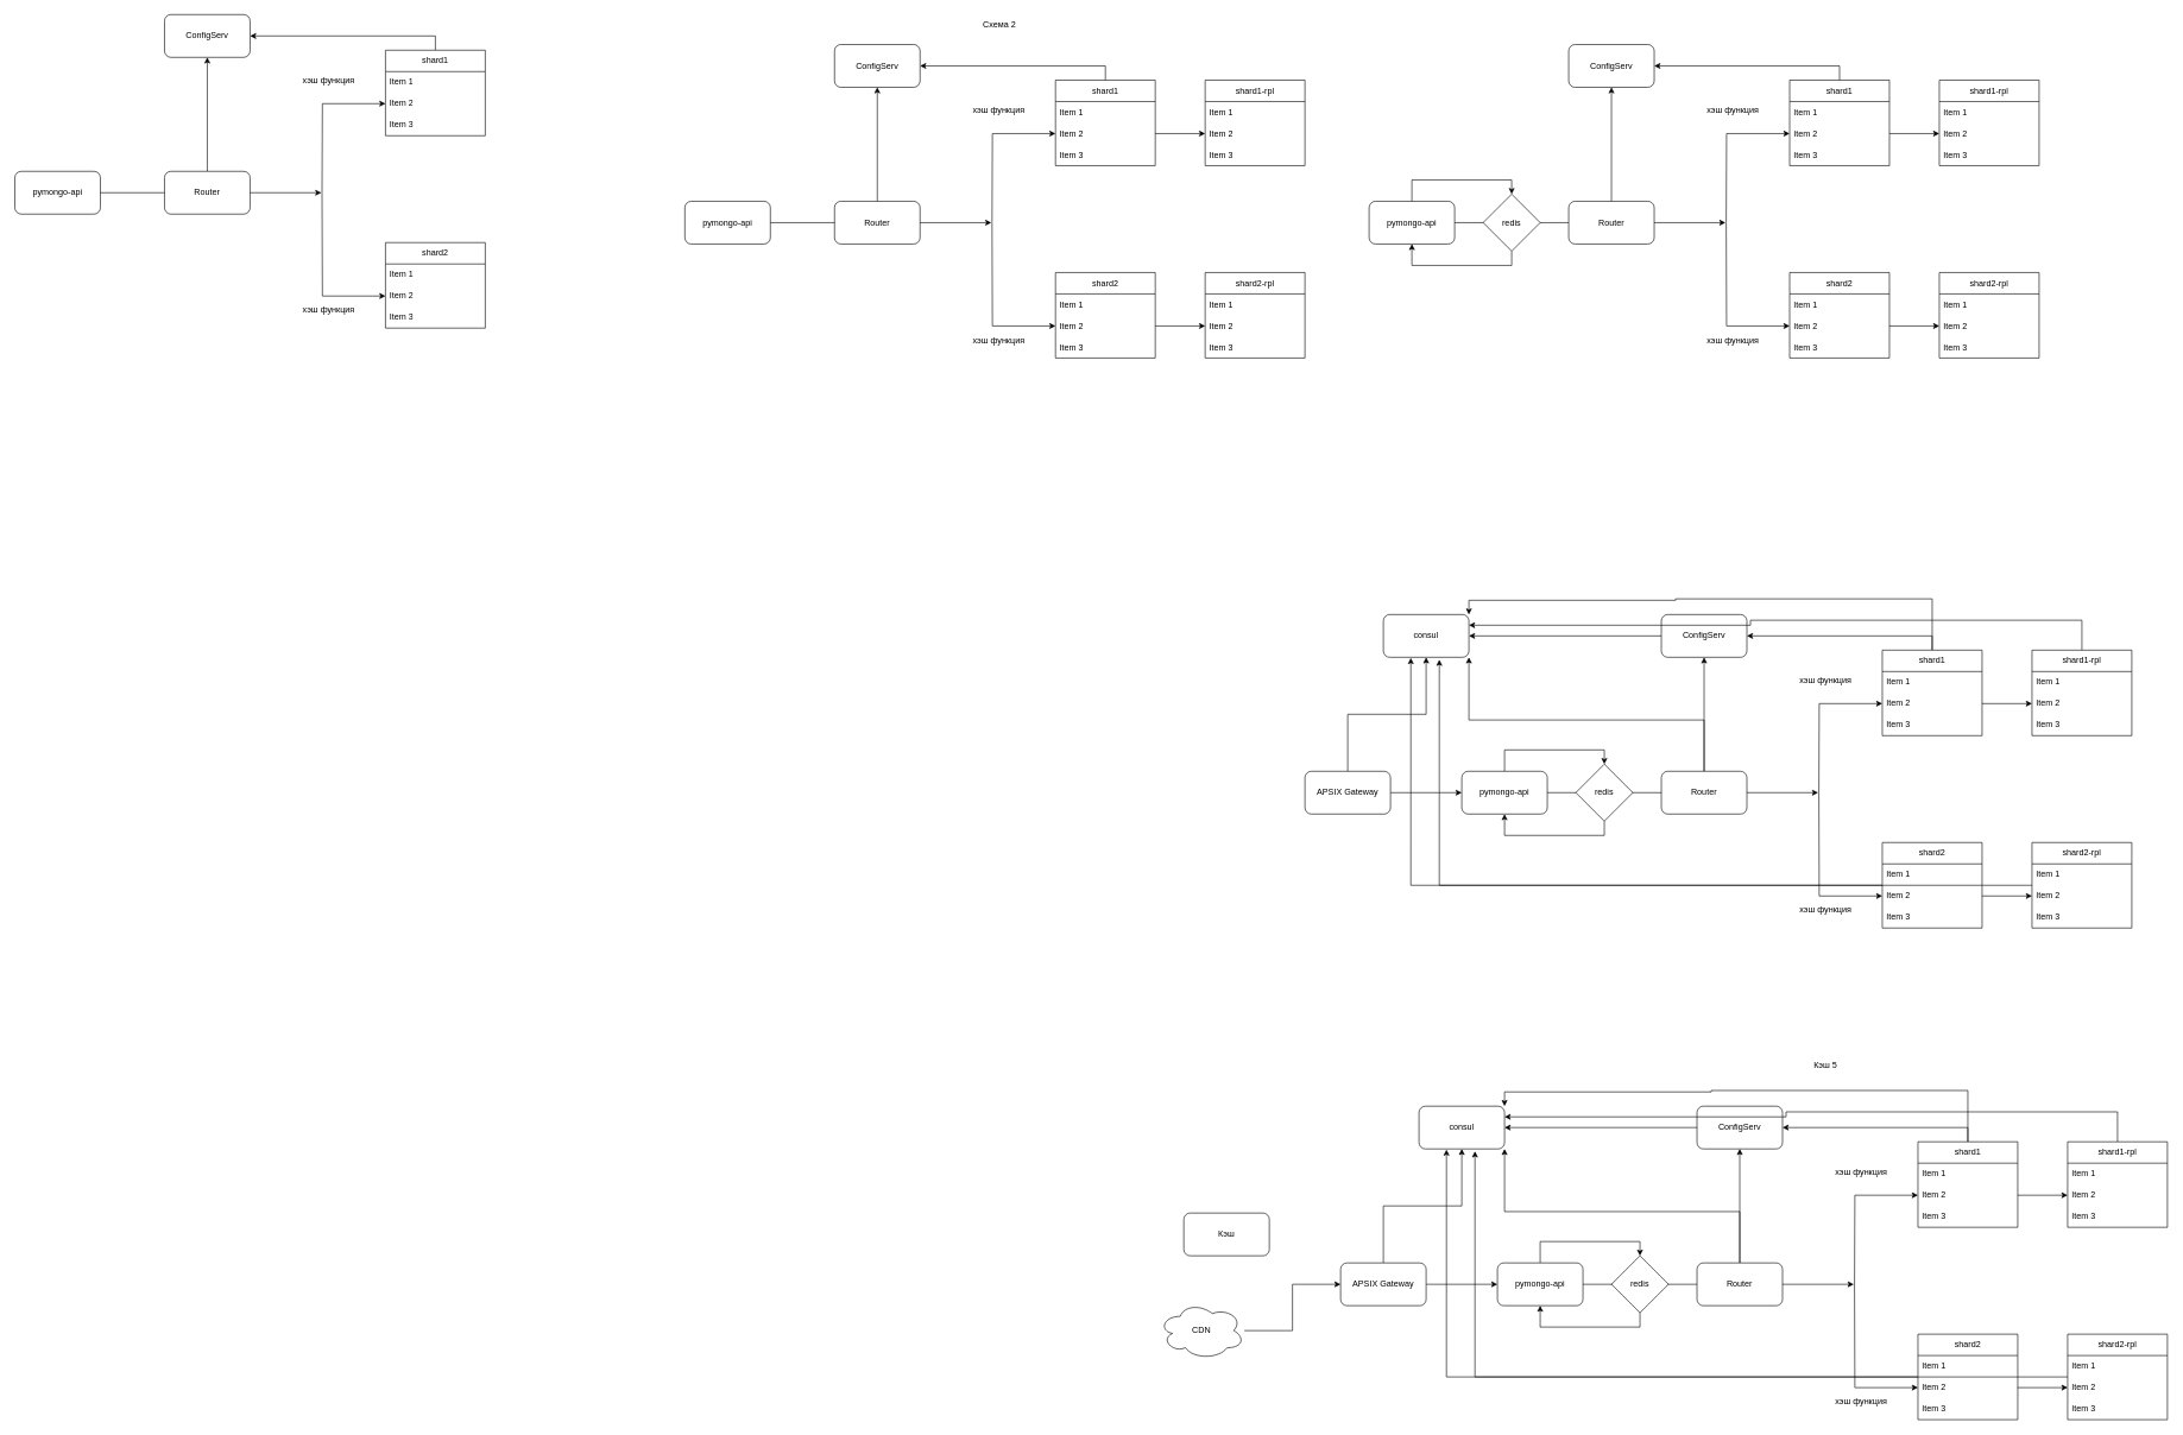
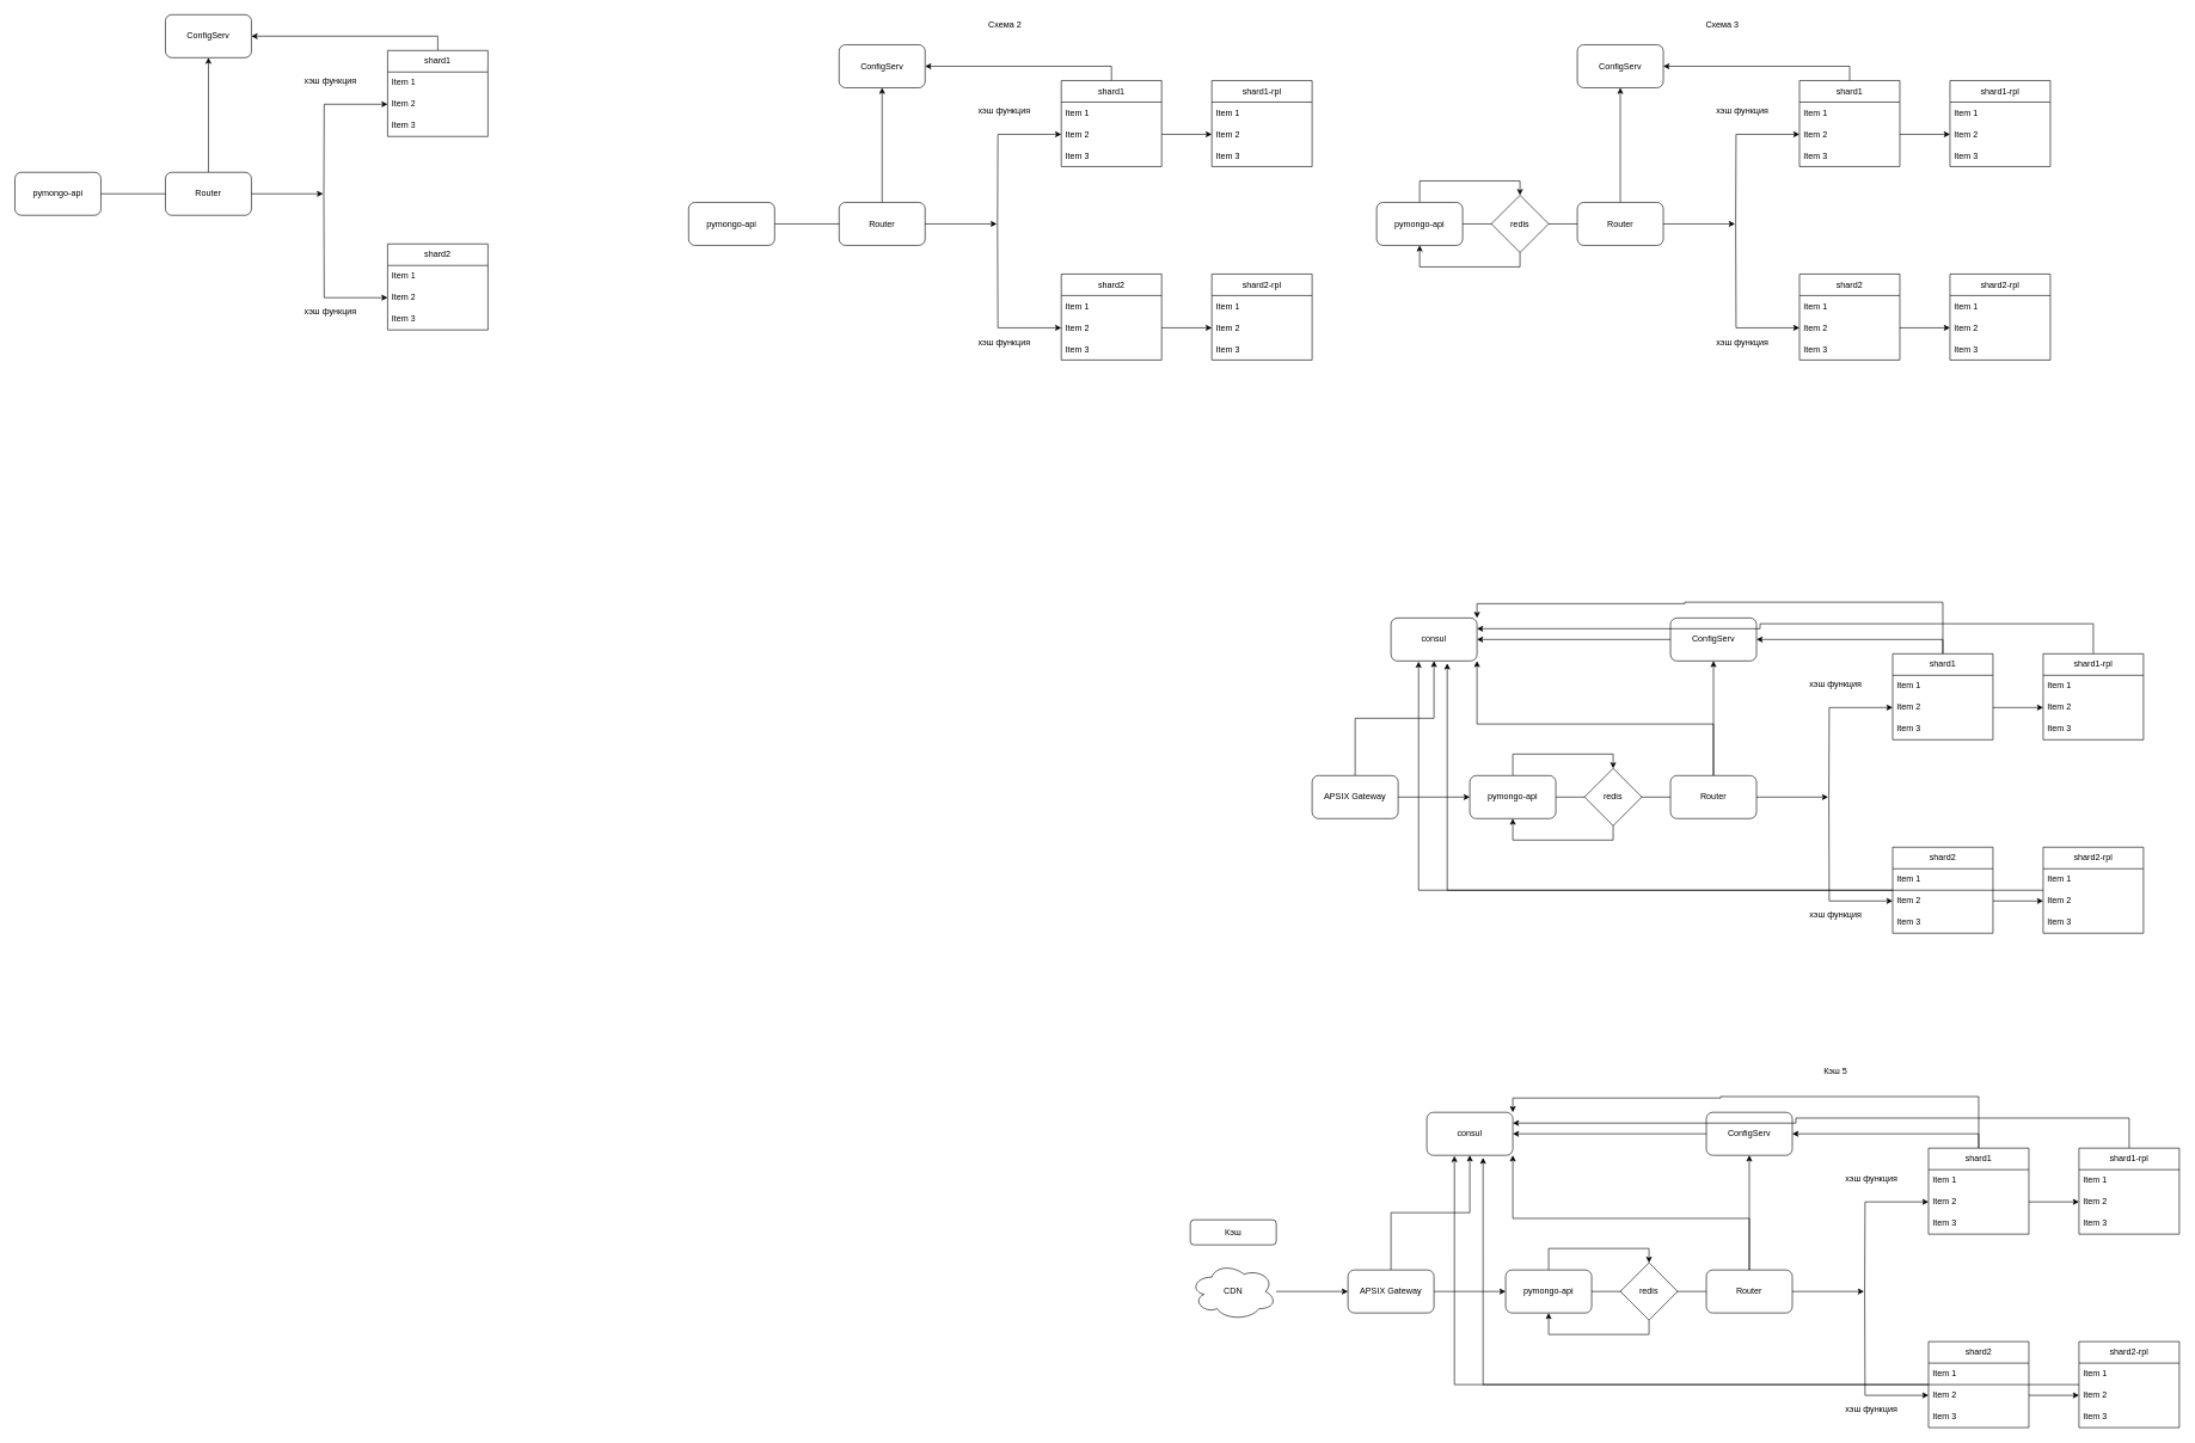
+ <mxCell id="65" value="Схема 3" style="text;html=1;align=center;verticalAlign=middle;resizable=0;points=[];autosize=1;strokeColor=none;fillColor=none;" vertex="1" parent="1"><mxGeometry x="2367" y="20" width="70" height="30" as="geometry" /></mxCell>
- <mxCell id="166" value="Кэш" style="rounded=1;whiteSpace=wrap;html=1;" vertex="1" parent="1"><mxGeometry x="1660" y="1702" width="120" height="60" as="geometry" /></mxCell>
+ <mxCell id="166" value="Кэш" style="rounded=1;whiteSpace=wrap;html=1;" vertex="1" parent="1"><mxGeometry x="1660" y="1702" width="120" height="35" as="geometry" /></mxCell>
- <mxCell id="165" value="CDN" style="ellipse;shape=cloud;whiteSpace=wrap;html=1;" vertex="1" parent="1"><mxGeometry x="1625" y="1827" width="120" height="80" as="geometry" /></mxCell>
+ <mxCell id="165" value="CDN" style="ellipse;shape=cloud;whiteSpace=wrap;html=1;" vertex="1" parent="1"><mxGeometry x="1660" y="1762" width="120" height="80" as="geometry" /></mxCell>
